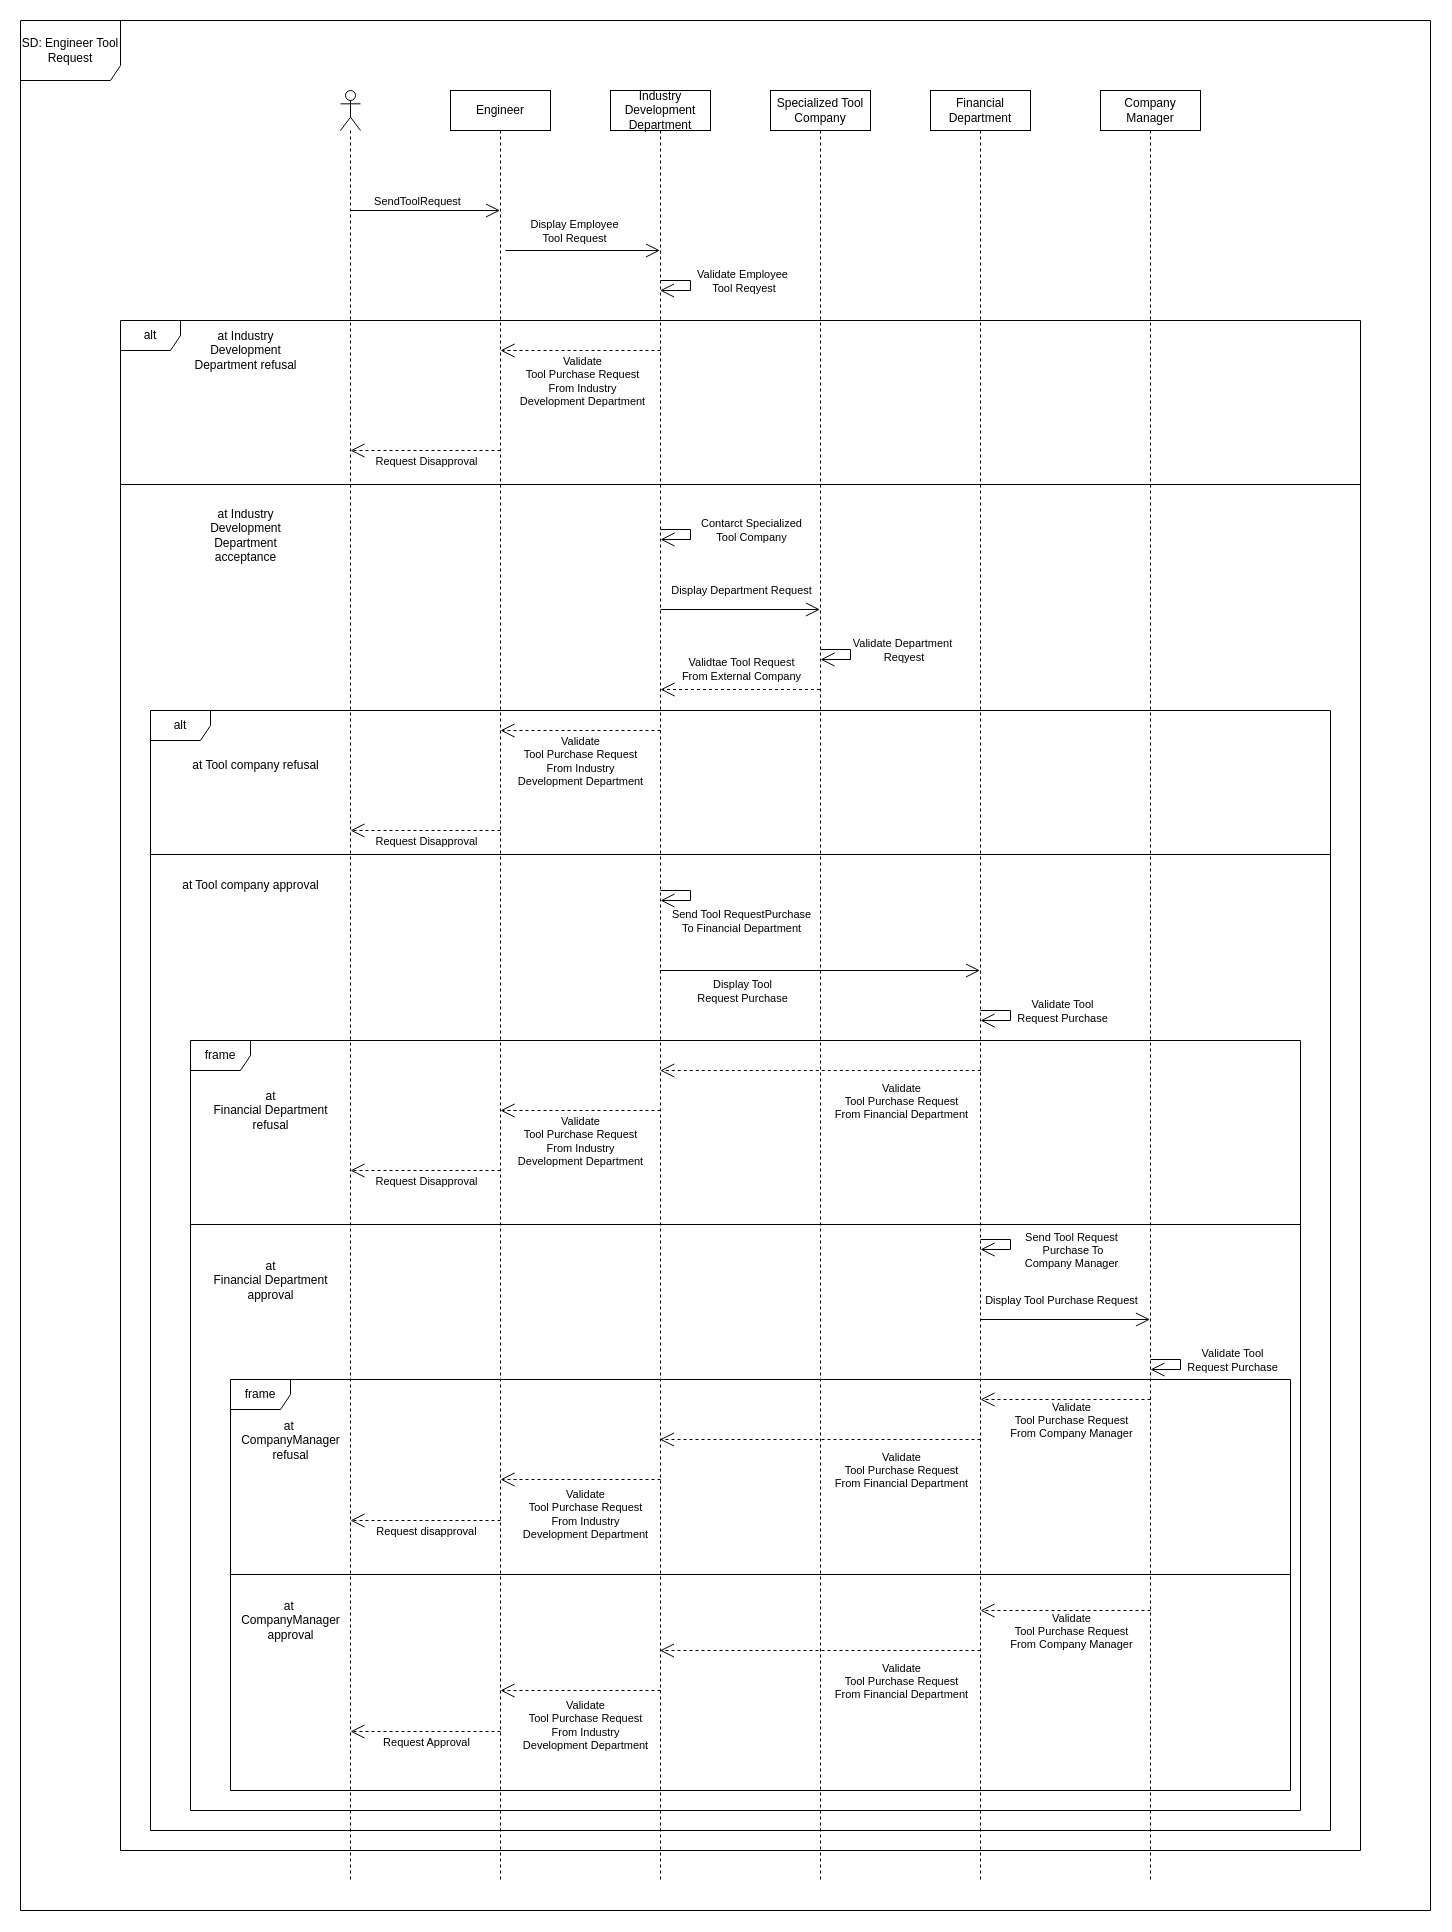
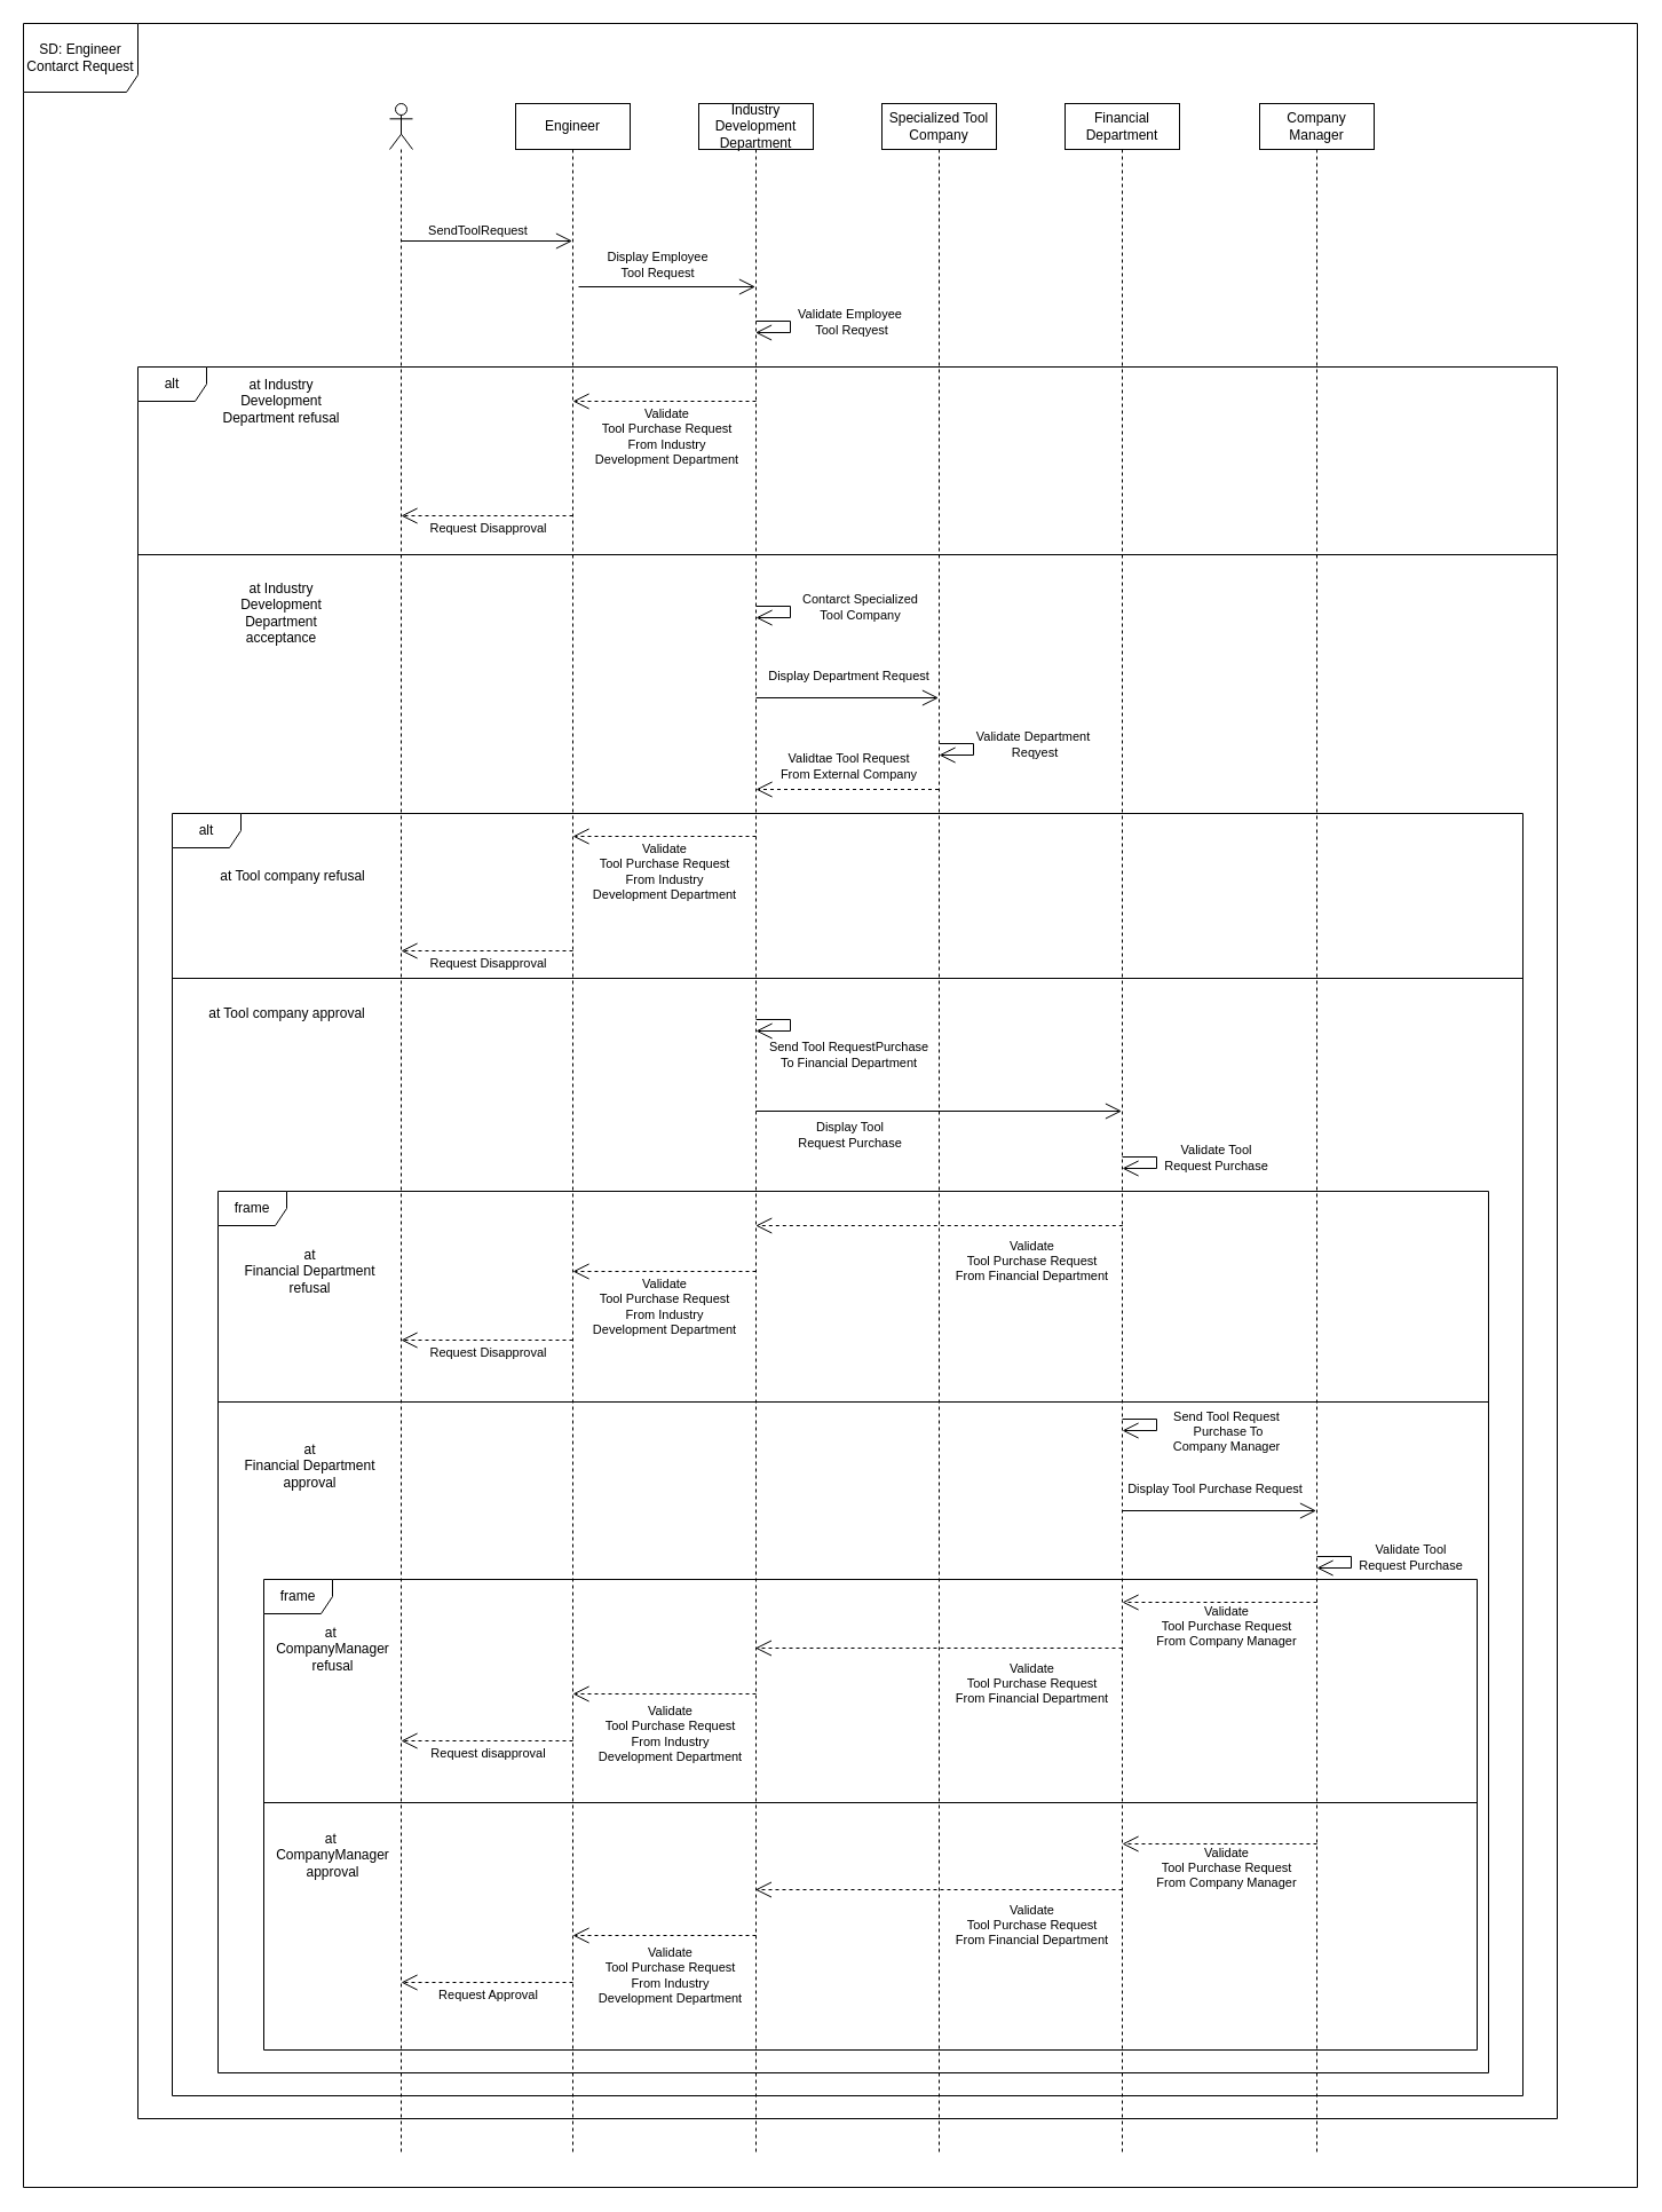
- <mxCell id="81" value="SD: Engineer Tool Request" style="shape=umlFrame;whiteSpace=wrap;html=1;pointerEvents=0;width=100;height=60;" vertex="1" parent="1"><mxGeometry x="20" y="20" width="1410" height="1890" as="geometry" /></mxCell>
+ <mxCell id="81" value="SD: Engineer Contarct Request" style="shape=umlFrame;whiteSpace=wrap;html=1;pointerEvents=0;width=100;height=60;" vertex="1" parent="1"><mxGeometry x="20" y="20" width="1410" height="1890" as="geometry" /></mxCell>
